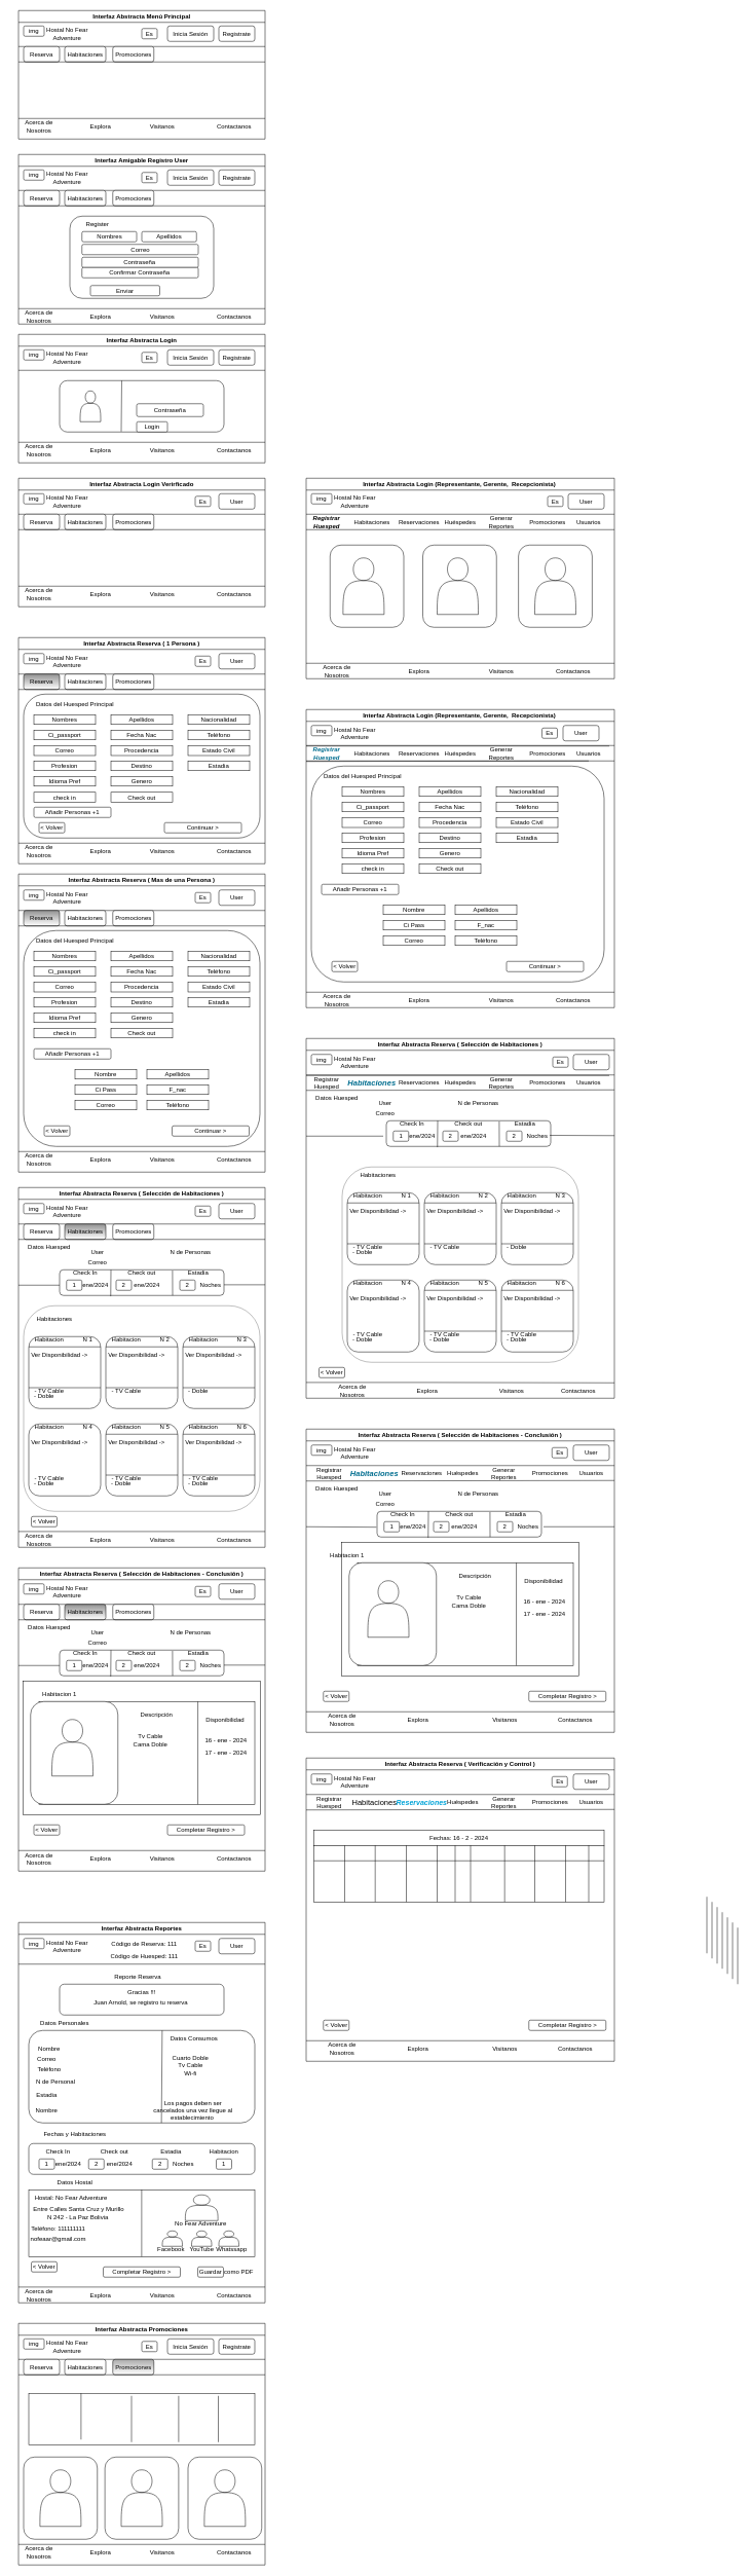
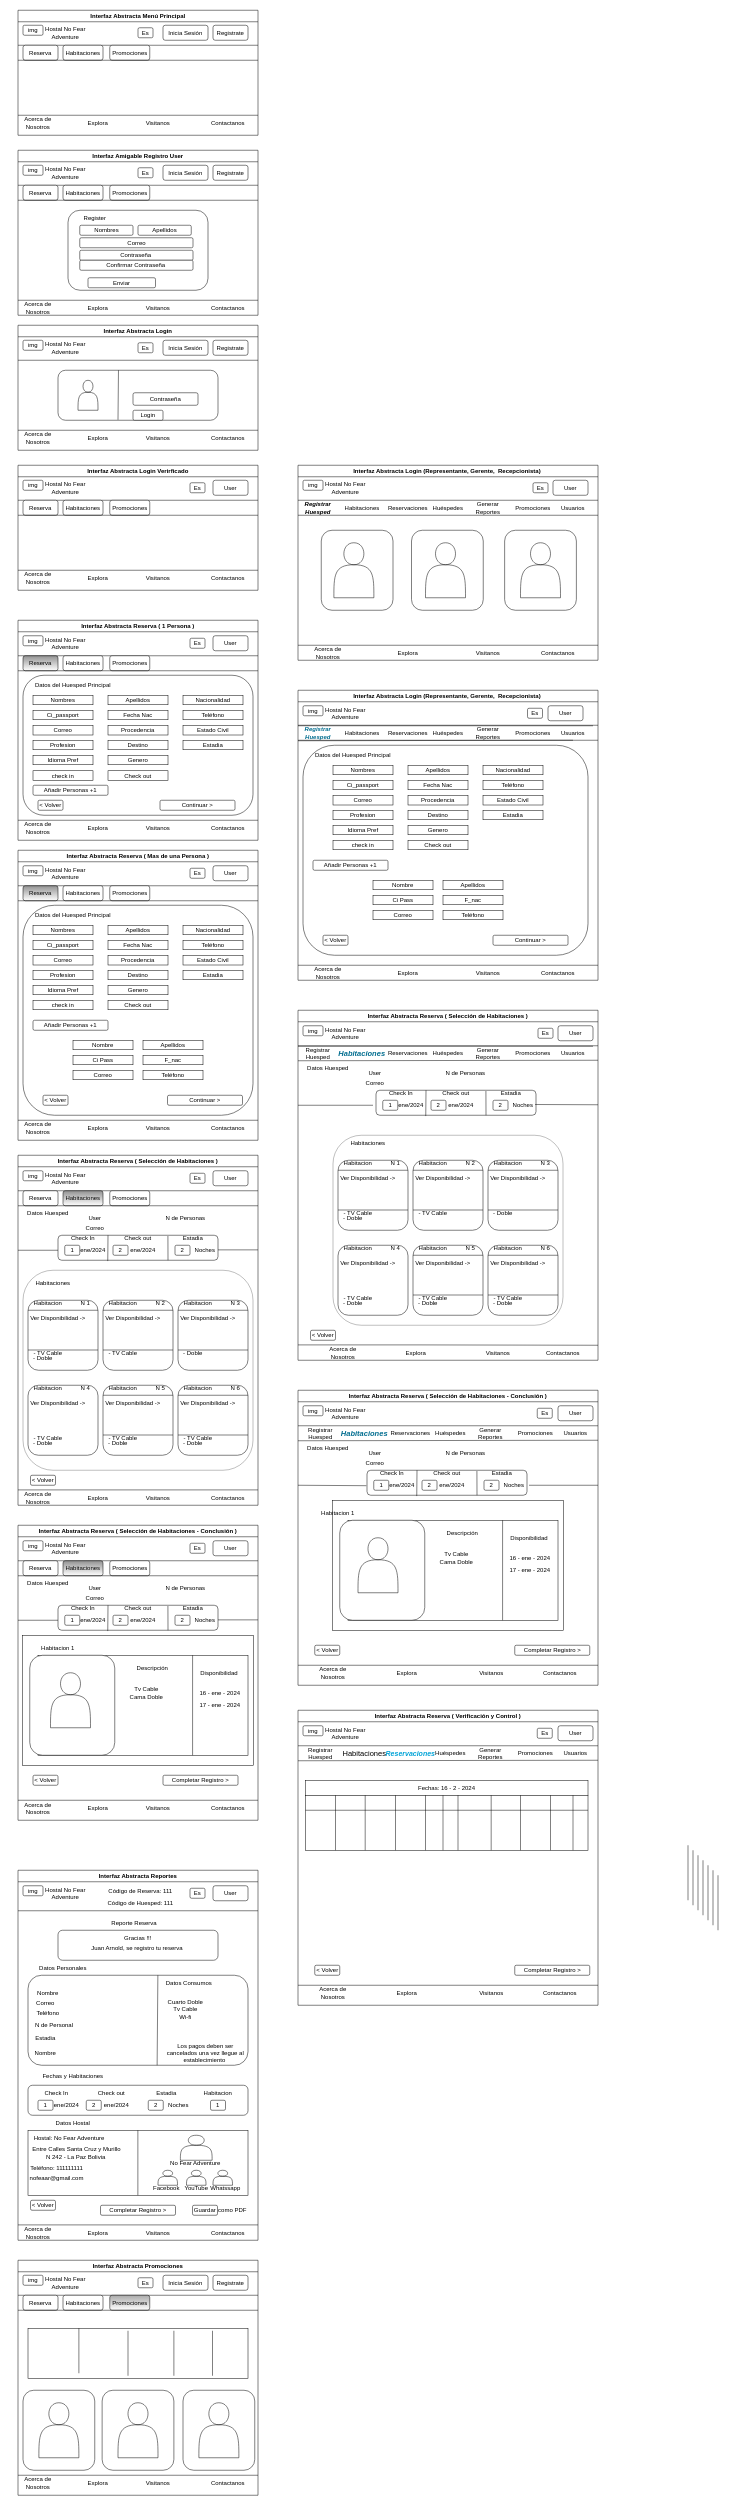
- <mxCell id="311" value="Los pagos deben ser cancelados una vez llegue al establecimiento&amp;nbsp;" style="text;html=1;align=center;verticalAlign=middle;whiteSpace=wrap;rounded=0;" parent="280" vertex="1"><mxGeometry x="255" y="350" width="170" height="30" as="geometry" /></mxCell>
+ <mxCell id="311" value="Los pagos deben ser cancelados una vez llegue al establecimiento&amp;nbsp;" style="text;html=1;align=center;verticalAlign=middle;whiteSpace=wrap;rounded=0;" parent="280" vertex="1"><mxGeometry x="290" y="350" width="170" height="30" as="geometry" /></mxCell>
